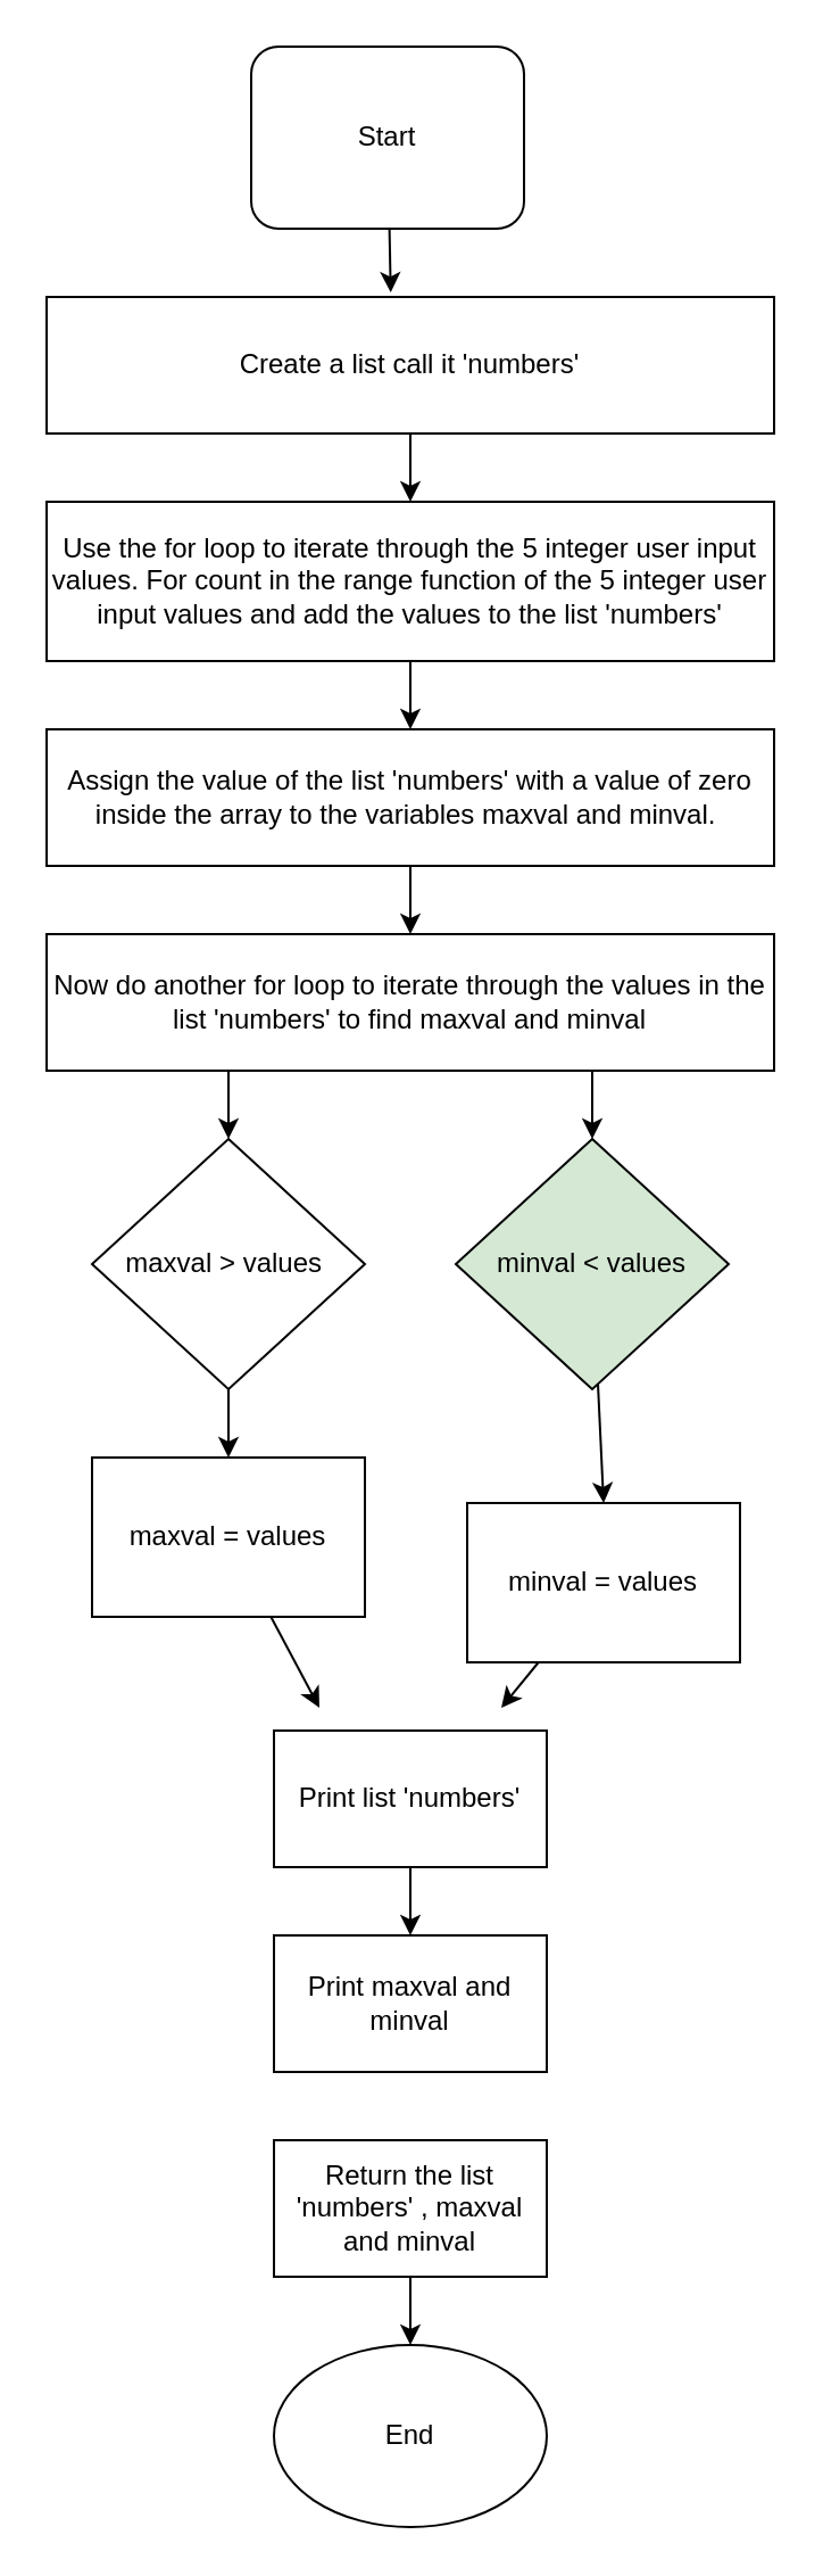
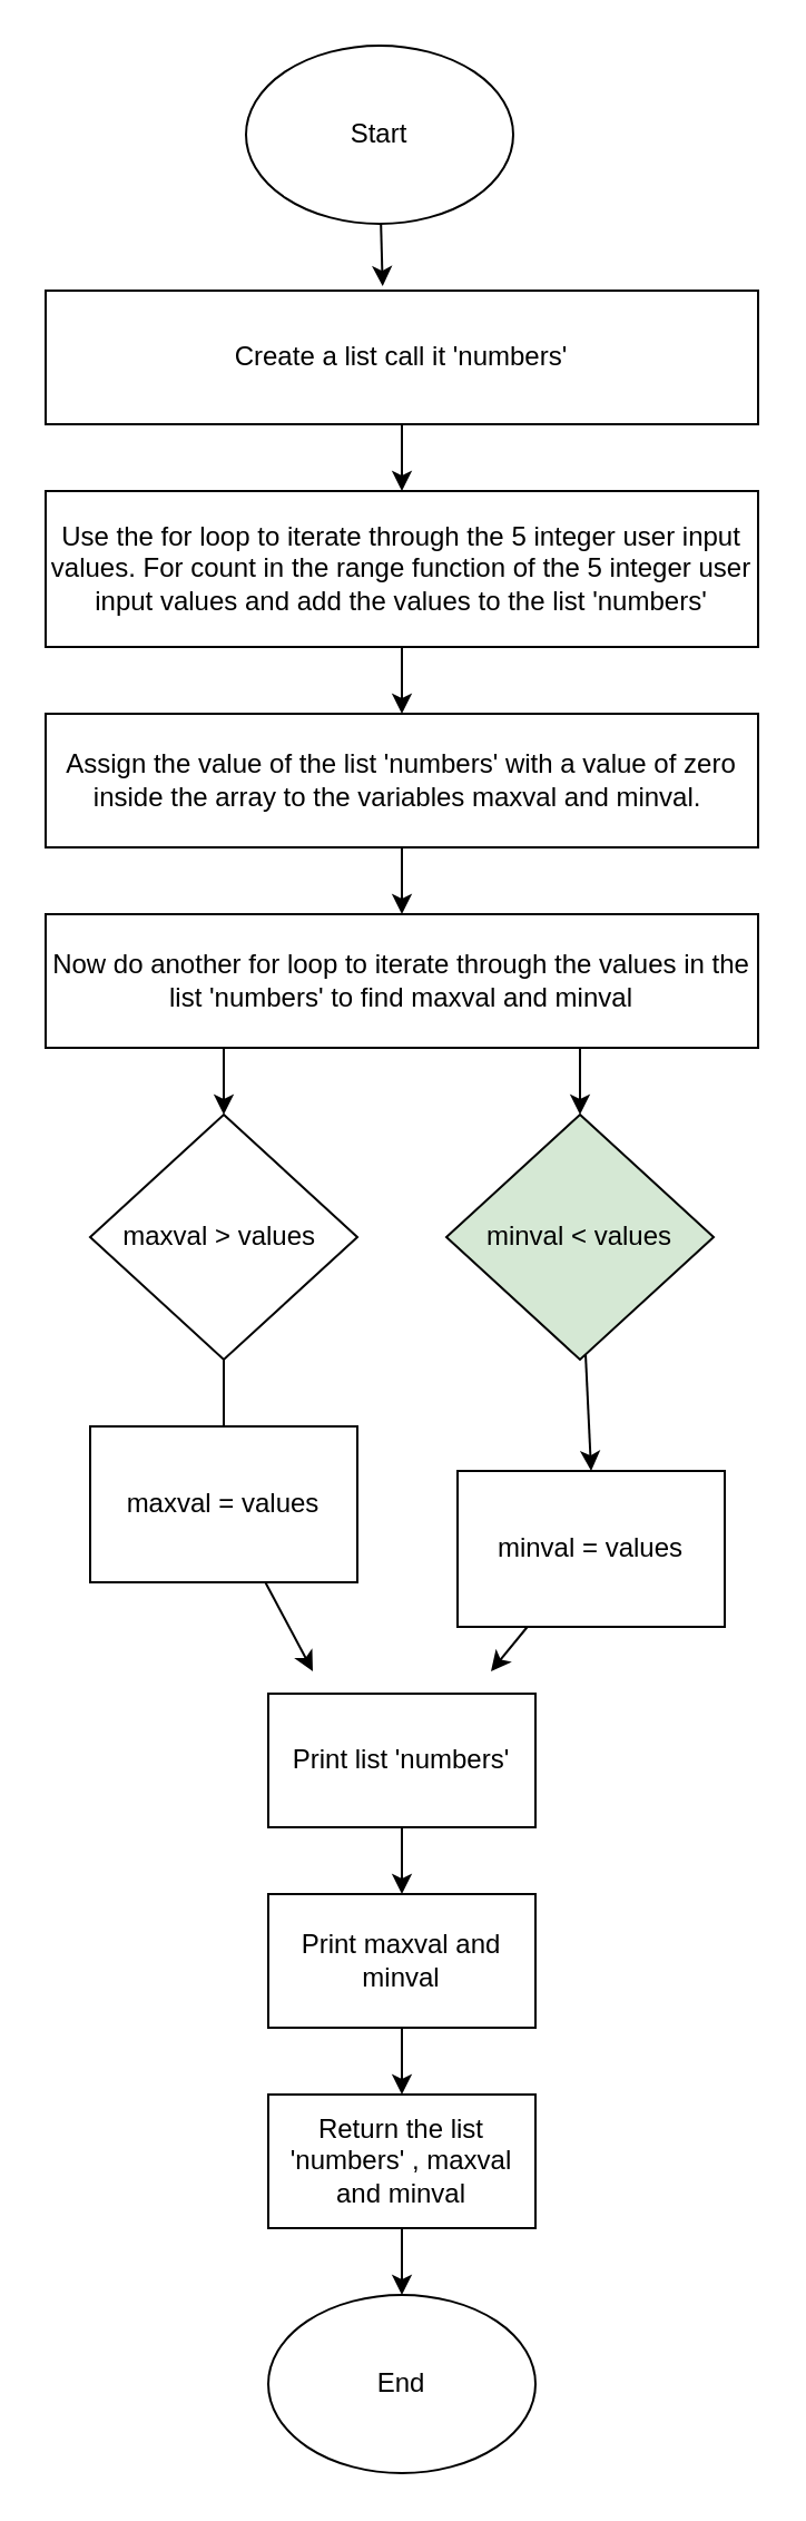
- <mxCell id="3" value="Start" style="whiteSpace=wrap;html=1;rounded=1;" vertex="1" parent="1"><mxGeometry x="110" y="20" width="120" height="80" as="geometry" /></mxCell>
+ <mxCell id="3" value="Start" style="ellipse;whiteSpace=wrap;html=1;" vertex="1" parent="1"><mxGeometry x="110" y="20" width="120" height="80" as="geometry" /></mxCell>
- <mxCell id="13" style="edgeStyle=none;html=1;entryX=0.5;entryY=0;entryDx=0;entryDy=0;" edge="1" parent="1" source="14" target="18"><mxGeometry relative="1" as="geometry" /></mxCell>
+ <mxCell id="13" style="edgeStyle=none;html=1;entryX=0.5;entryY=0;entryDx=0;entryDy=0;endArrow=none;" edge="1" parent="1" source="14" target="18"><mxGeometry relative="1" as="geometry" /></mxCell>
+ <mxCell id="23" style="edgeStyle=none;html=1;entryX=0.5;entryY=0;entryDx=0;entryDy=0;" edge="1" parent="1" source="24" target="26"><mxGeometry relative="1" as="geometry" /></mxCell>
